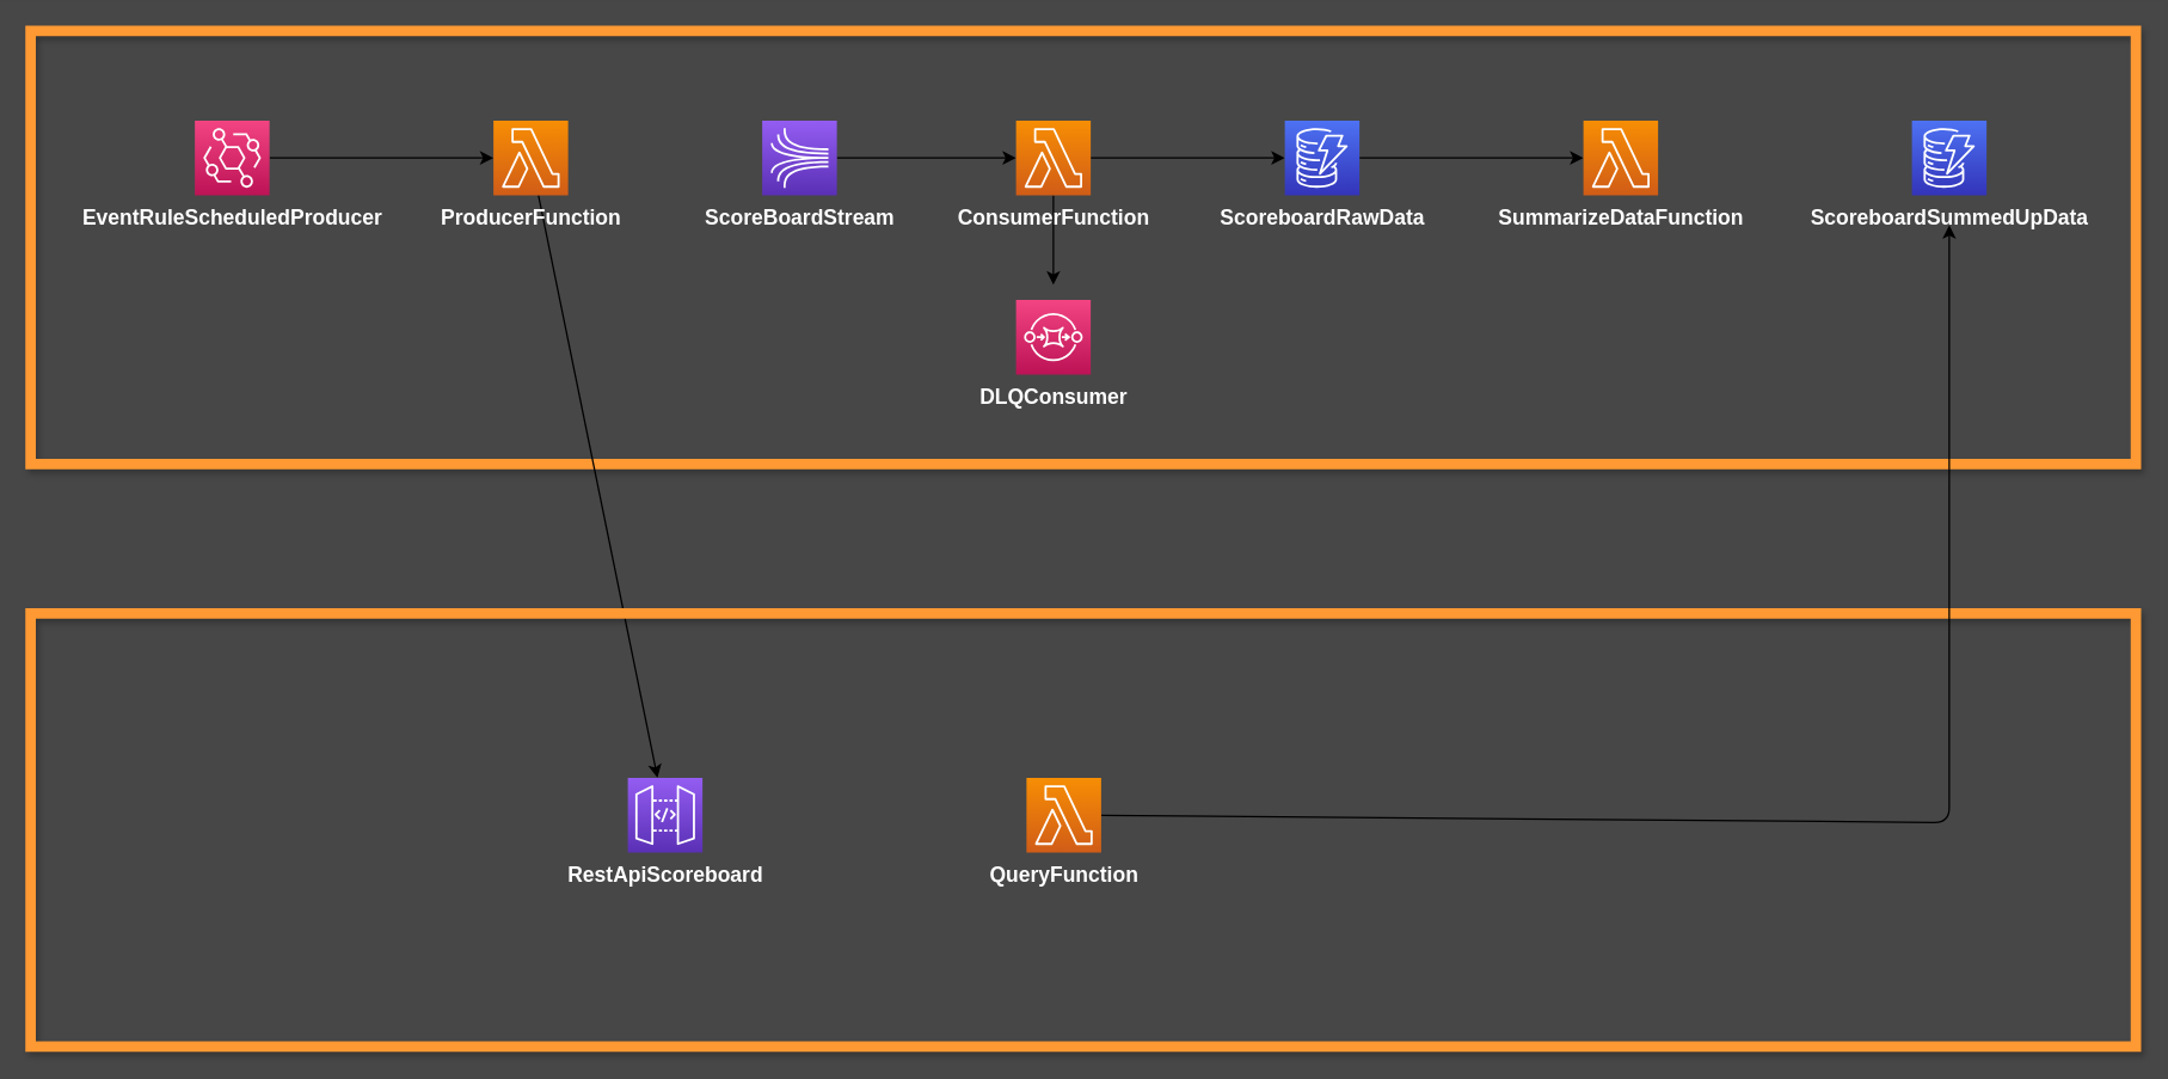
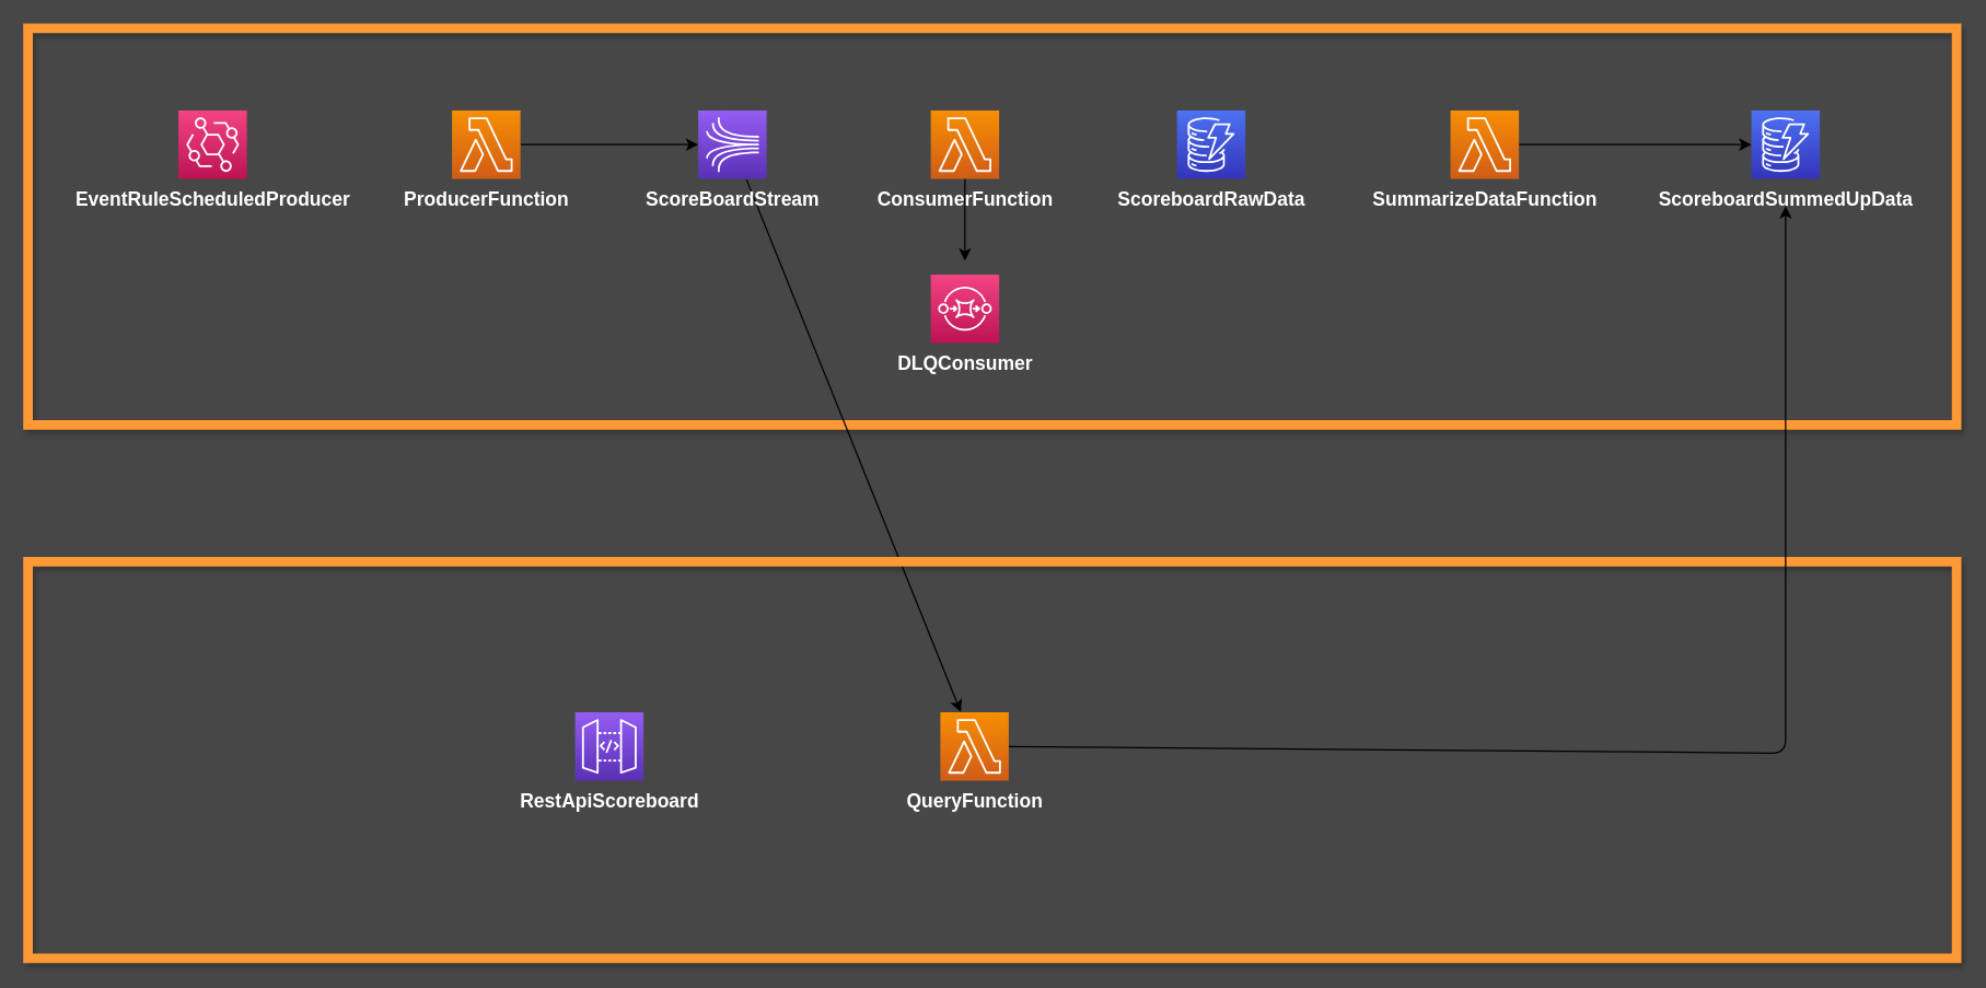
- <mxCell id="7" style="edgeStyle=none;html=1;fontColor=#FFFFFF;fontStyle=1;fontSize=14;" edge="1" parent="1" source="8" target="4"><mxGeometry relative="1" as="geometry" /></mxCell>
- <mxCell id="5" style="edgeStyle=none;html=1;fontColor=#FFFFFF;fontStyle=1;fontSize=14;" edge="1" parent="1" source="6" target="11"><mxGeometry relative="1" as="geometry" /></mxCell>
+ <mxCell id="5" style="edgeStyle=none;html=1;fontColor=#FFFFFF;fontStyle=1;fontSize=14;" edge="1" parent="1" source="6" target="21"><mxGeometry relative="1" as="geometry" /></mxCell>
- <mxCell id="9" style="edgeStyle=none;html=1;fontColor=#FFFFFF;fontStyle=1;fontSize=14;" edge="1" parent="1" source="11" target="13"><mxGeometry relative="1" as="geometry" /></mxCell>
- <mxCell id="12" style="edgeStyle=none;html=1;fontColor=#FFFFFF;fontStyle=1;fontSize=14;" edge="1" parent="1" source="13" target="16"><mxGeometry relative="1" as="geometry" /></mxCell>
+ <mxCell id="15" style="edgeStyle=none;html=1;fontColor=#FFFFFF;fontStyle=1;fontSize=14;" edge="1" parent="1" source="16" target="17"><mxGeometry relative="1" as="geometry" /></mxCell>
- <mxCell id="3" style="edgeStyle=none;html=1;fontColor=#FFFFFF;fontStyle=1;fontSize=14;" edge="1" parent="1" source="4" target="19"><mxGeometry relative="1" as="geometry" /></mxCell>
+ <mxCell id="3" style="edgeStyle=none;html=1;fontColor=#FFFFFF;fontStyle=1;fontSize=14;" edge="1" parent="1" source="4" target="6"><mxGeometry relative="1" as="geometry" /></mxCell>
